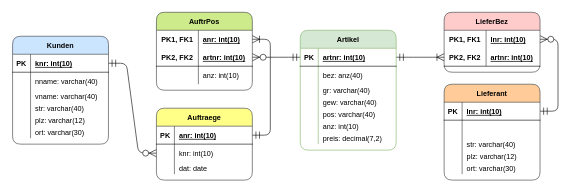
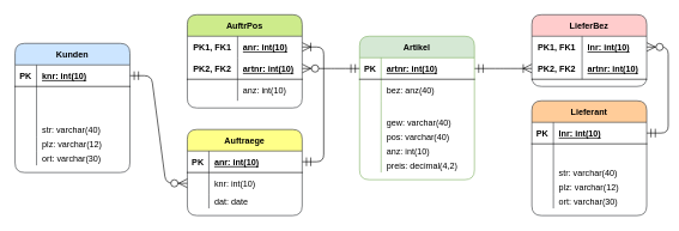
- <mxCell id="55" value="nname: varchar(40)" style="shape=partialRectangle;connectable=0;fillColor=none;top=0;left=0;bottom=0;right=0;align=left;spacingLeft=6;overflow=hidden;" parent="53" vertex="1"><mxGeometry x="30" width="130" height="30" as="geometry" /></mxCell>
- <mxCell id="77" value="gr: varchar(40)" style="shape=partialRectangle;connectable=0;fillColor=none;top=0;left=0;bottom=0;right=0;align=left;spacingLeft=6;overflow=hidden;" vertex="1" parent="75"><mxGeometry x="30" width="130" height="20" as="geometry" /></mxCell>
- <mxCell id="58" value="vname: varchar(40)" style="shape=partialRectangle;connectable=0;fillColor=none;top=0;left=0;bottom=0;right=0;align=left;spacingLeft=6;overflow=hidden;" parent="56" vertex="1"><mxGeometry x="30" width="130" height="20" as="geometry" /></mxCell>
- <mxCell id="89" value="preis: decimal(7,2)" style="shape=partialRectangle;connectable=0;fillColor=none;top=0;left=0;bottom=0;right=0;align=left;spacingLeft=6;overflow=hidden;" vertex="1" parent="87"><mxGeometry x="30" width="130" height="20" as="geometry" /></mxCell>
+ <mxCell id="89" value="preis: decimal(4,2)" style="shape=partialRectangle;connectable=0;fillColor=none;top=0;left=0;bottom=0;right=0;align=left;spacingLeft=6;overflow=hidden;" vertex="1" parent="87"><mxGeometry x="30" width="130" height="20" as="geometry" /></mxCell>
